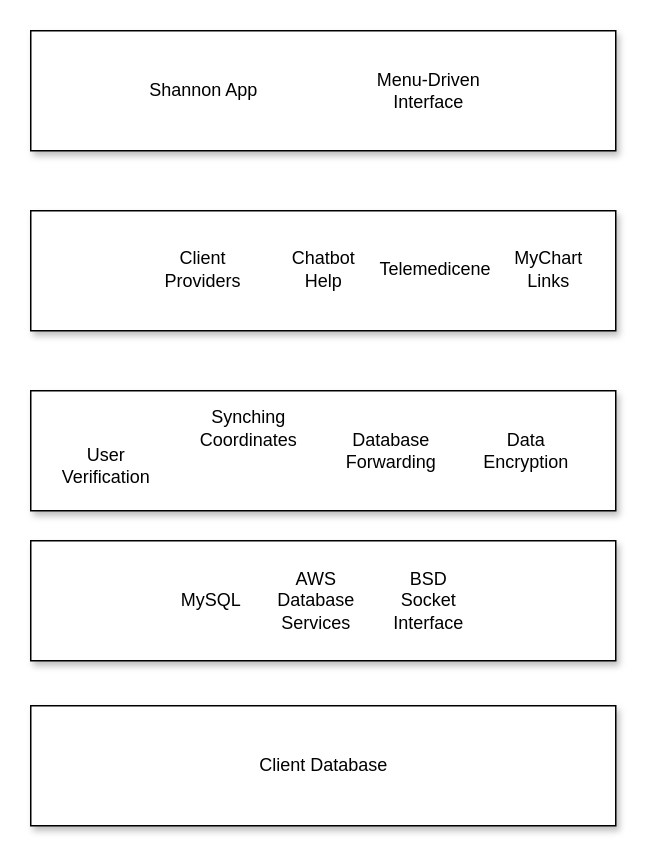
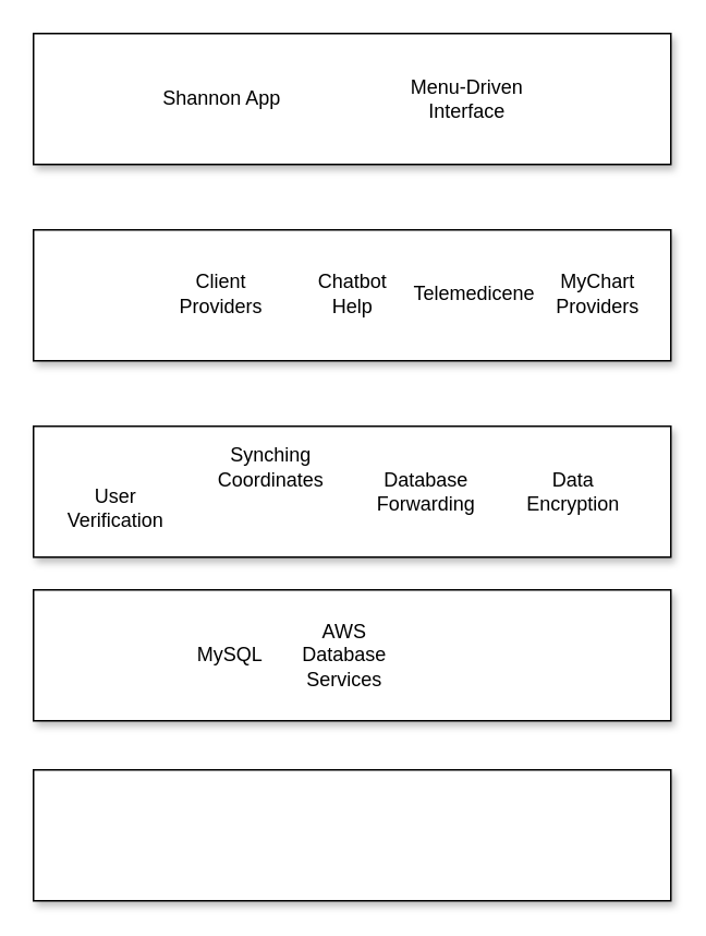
- <mxCell id="11" value="MyChart&lt;br&gt;Links" style="text;html=1;align=center;verticalAlign=middle;resizable=0;points=[];autosize=1;strokeColor=none;fillColor=none;" vertex="1" parent="1"><mxGeometry x="330" y="159.44" width="70" height="40" as="geometry" /></mxCell>
+ <mxCell id="11" value="MyChart&lt;br&gt;Providers" style="text;html=1;align=center;verticalAlign=middle;resizable=0;points=[];autosize=1;strokeColor=none;fillColor=none;" vertex="1" parent="1"><mxGeometry x="330" y="159.44" width="70" height="40" as="geometry" /></mxCell>
- <mxCell id="19" value="BSD&lt;br&gt;Socket&lt;br&gt;Interface" style="text;html=1;align=center;verticalAlign=middle;resizable=0;points=[];autosize=1;strokeColor=none;fillColor=none;" vertex="1" parent="1"><mxGeometry x="250" y="370" width="70" height="60" as="geometry" /></mxCell>
- <mxCell id="16" value="Client Database" style="text;html=1;align=center;verticalAlign=middle;resizable=0;points=[];autosize=1;strokeColor=none;fillColor=none;" vertex="1" parent="1"><mxGeometry x="160" y="495" width="110" height="30" as="geometry" /></mxCell>
